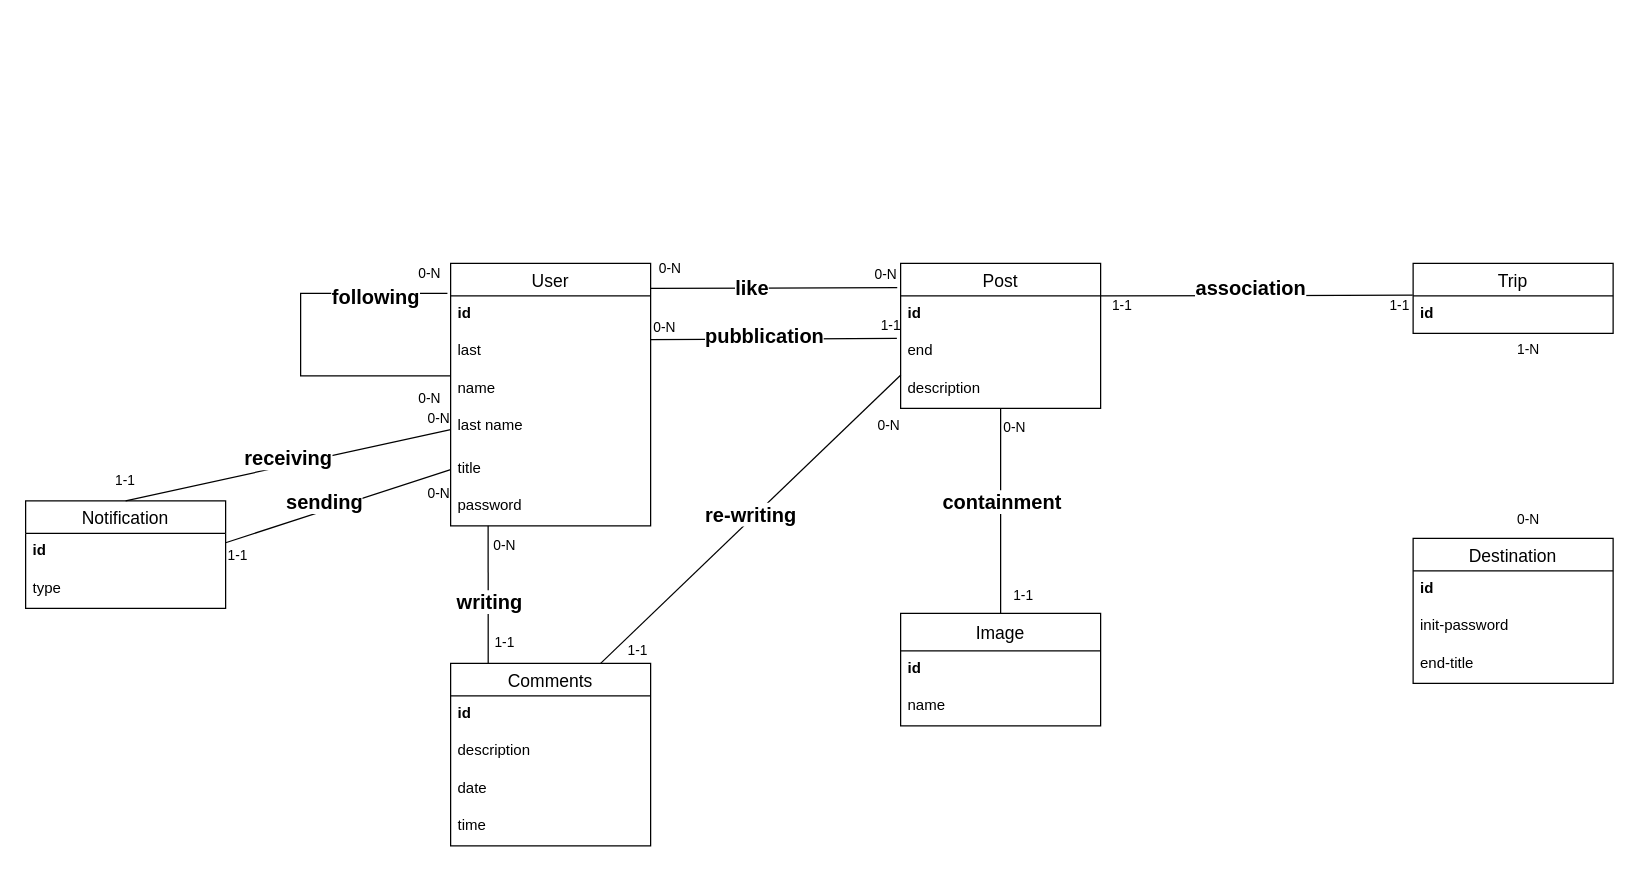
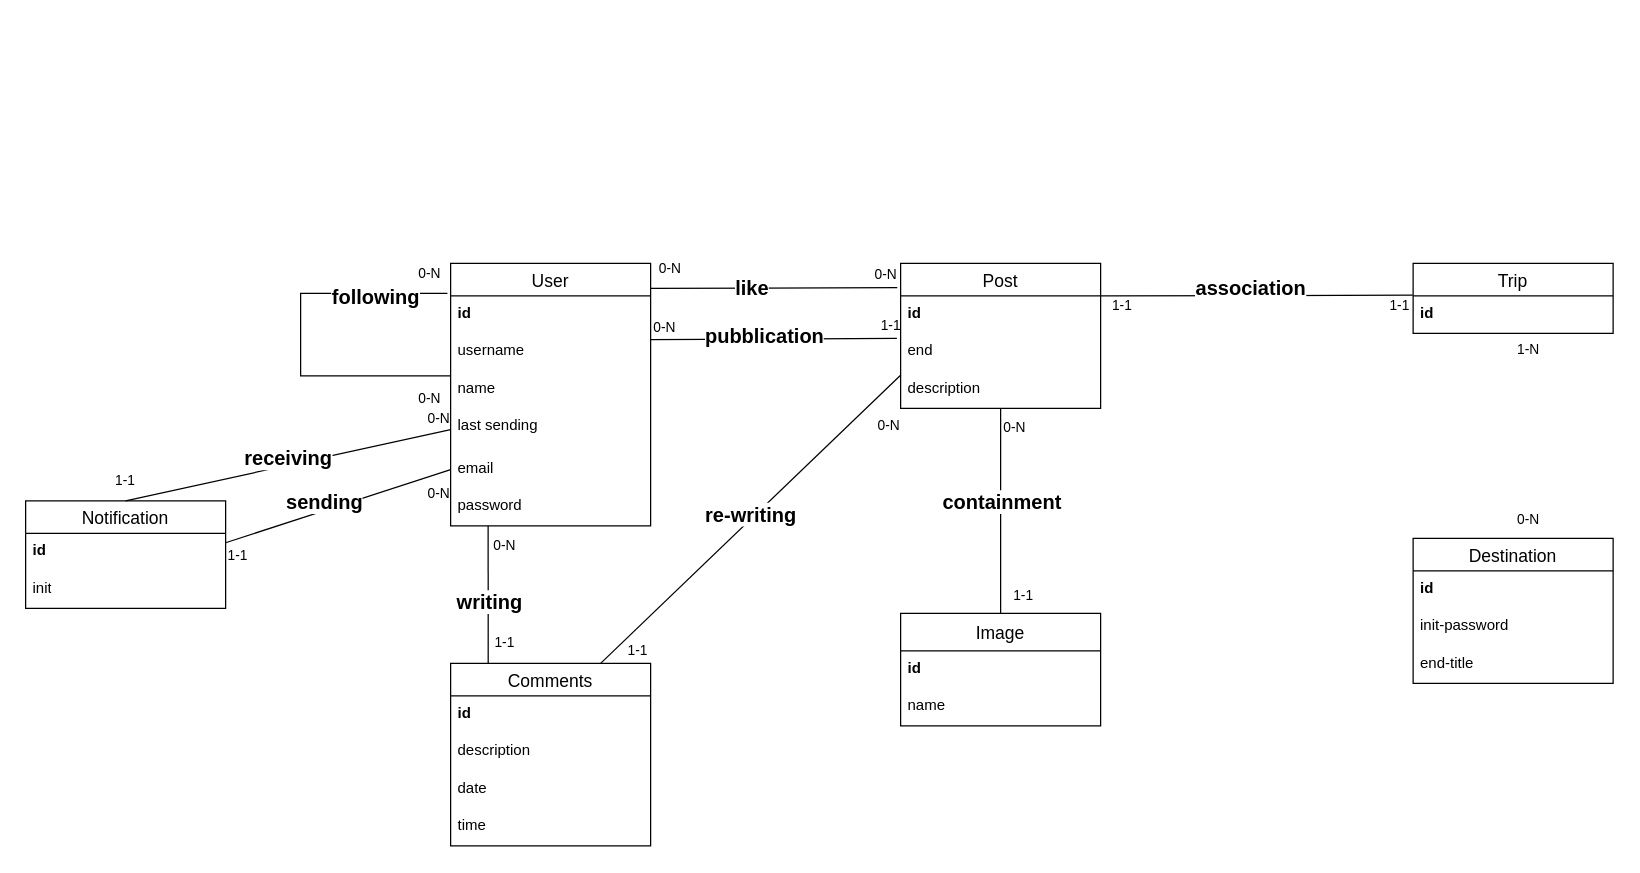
- <mxCell id="4" value="last" style="text;strokeColor=none;fillColor=none;spacingLeft=4;spacingRight=4;overflow=hidden;rotatable=0;points=[[0,0.5],[1,0.5]];portConstraint=eastwest;fontSize=12;whiteSpace=wrap;html=1;" vertex="1" parent="2"><mxGeometry y="56" width="160" height="30" as="geometry" /></mxCell>
+ <mxCell id="4" value="username" style="text;strokeColor=none;fillColor=none;spacingLeft=4;spacingRight=4;overflow=hidden;rotatable=0;points=[[0,0.5],[1,0.5]];portConstraint=eastwest;fontSize=12;whiteSpace=wrap;html=1;" vertex="1" parent="2"><mxGeometry y="56" width="160" height="30" as="geometry" /></mxCell>
- <mxCell id="6" value="last name" style="text;strokeColor=none;fillColor=none;spacingLeft=4;spacingRight=4;overflow=hidden;rotatable=0;points=[[0,0.5],[1,0.5]];portConstraint=eastwest;fontSize=12;whiteSpace=wrap;html=1;" vertex="1" parent="2"><mxGeometry y="116" width="160" height="34" as="geometry" /></mxCell>
+ <mxCell id="6" value="last sending" style="text;strokeColor=none;fillColor=none;spacingLeft=4;spacingRight=4;overflow=hidden;rotatable=0;points=[[0,0.5],[1,0.5]];portConstraint=eastwest;fontSize=12;whiteSpace=wrap;html=1;" vertex="1" parent="2"><mxGeometry y="116" width="160" height="34" as="geometry" /></mxCell>
- <mxCell id="7" value="title" style="text;strokeColor=none;fillColor=none;spacingLeft=4;spacingRight=4;overflow=hidden;rotatable=0;points=[[0,0.5],[1,0.5]];portConstraint=eastwest;fontSize=12;whiteSpace=wrap;html=1;" vertex="1" parent="2"><mxGeometry y="150" width="160" height="30" as="geometry" /></mxCell>
+ <mxCell id="7" value="email" style="text;strokeColor=none;fillColor=none;spacingLeft=4;spacingRight=4;overflow=hidden;rotatable=0;points=[[0,0.5],[1,0.5]];portConstraint=eastwest;fontSize=12;whiteSpace=wrap;html=1;" vertex="1" parent="2"><mxGeometry y="150" width="160" height="30" as="geometry" /></mxCell>
- <mxCell id="61" value="type" style="text;strokeColor=none;fillColor=none;spacingLeft=4;spacingRight=4;overflow=hidden;rotatable=0;points=[[0,0.5],[1,0.5]];portConstraint=eastwest;fontSize=12;whiteSpace=wrap;html=1;" vertex="1" parent="59"><mxGeometry y="56" width="160" height="30" as="geometry" /></mxCell>
+ <mxCell id="61" value="init" style="text;strokeColor=none;fillColor=none;spacingLeft=4;spacingRight=4;overflow=hidden;rotatable=0;points=[[0,0.5],[1,0.5]];portConstraint=eastwest;fontSize=12;whiteSpace=wrap;html=1;" vertex="1" parent="59"><mxGeometry y="56" width="160" height="30" as="geometry" /></mxCell>
